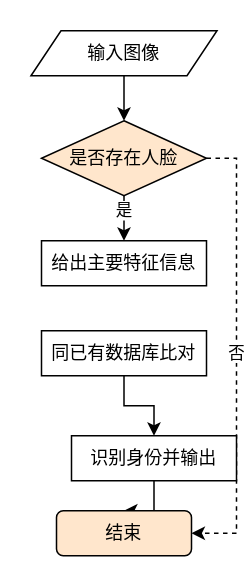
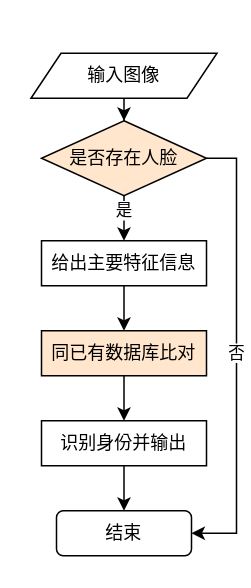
- <mxCell id="3" value="输入图像" style="shape=parallelogram;perimeter=parallelogramPerimeter;whiteSpace=wrap;html=1;fixedSize=1;" vertex="1" parent="1"><mxGeometry x="20" y="20" width="124" height="30" as="geometry" /></mxCell>
+ <mxCell id="3" value="输入图像" style="shape=parallelogram;perimeter=parallelogramPerimeter;whiteSpace=wrap;html=1;fixedSize=1;" vertex="1" parent="1"><mxGeometry x="20" y="35" width="124" height="30" as="geometry" /></mxCell>
- <mxCell id="5" value="否" style="edgeStyle=orthogonalEdgeStyle;rounded=0;orthogonalLoop=1;jettySize=auto;html=1;exitX=1;exitY=0.5;exitDx=0;exitDy=0;entryX=1;entryY=0.5;entryDx=0;entryDy=0;dashed=1;" edge="1" parent="1" source="6" target="13"><mxGeometry relative="1" as="geometry" /></mxCell>
+ <mxCell id="5" value="否" style="edgeStyle=orthogonalEdgeStyle;rounded=0;orthogonalLoop=1;jettySize=auto;html=1;exitX=1;exitY=0.5;exitDx=0;exitDy=0;entryX=1;entryY=0.5;entryDx=0;entryDy=0;" edge="1" parent="1" source="6" target="13"><mxGeometry relative="1" as="geometry" /></mxCell>
+ <mxCell id="7" style="edgeStyle=orthogonalEdgeStyle;rounded=0;orthogonalLoop=1;jettySize=auto;html=1;exitX=0.5;exitY=1;exitDx=0;exitDy=0;" edge="1" parent="1" source="8" target="10"><mxGeometry relative="1" as="geometry" /></mxCell>
- <mxCell id="10" value="同已有数据库比对" style="rounded=0;whiteSpace=wrap;html=1;glass=0;" vertex="1" parent="1"><mxGeometry x="27" y="220" width="110" height="30" as="geometry" /></mxCell>
+ <mxCell id="10" value="同已有数据库比对" style="rounded=0;whiteSpace=wrap;html=1;glass=0;fillColor=#ffe6cc;" vertex="1" parent="1"><mxGeometry x="27" y="220" width="110" height="30" as="geometry" /></mxCell>
- <mxCell id="12" value="识别身份并输出" style="rounded=0;whiteSpace=wrap;html=1;glass=0;" vertex="1" parent="1"><mxGeometry x="47" y="290" width="110" height="30" as="geometry" /></mxCell>
+ <mxCell id="12" value="识别身份并输出" style="rounded=0;whiteSpace=wrap;html=1;glass=0;" vertex="1" parent="1"><mxGeometry x="27" y="280" width="110" height="30" as="geometry" /></mxCell>
- <mxCell id="13" value="结束" style="rounded=1;whiteSpace=wrap;html=1;fillColor=#ffe6cc;" vertex="1" parent="1"><mxGeometry x="37" y="340" width="90" height="30" as="geometry" /></mxCell>
+ <mxCell id="13" value="结束" style="rounded=1;whiteSpace=wrap;html=1;" vertex="1" parent="1"><mxGeometry x="37" y="340" width="90" height="30" as="geometry" /></mxCell>
